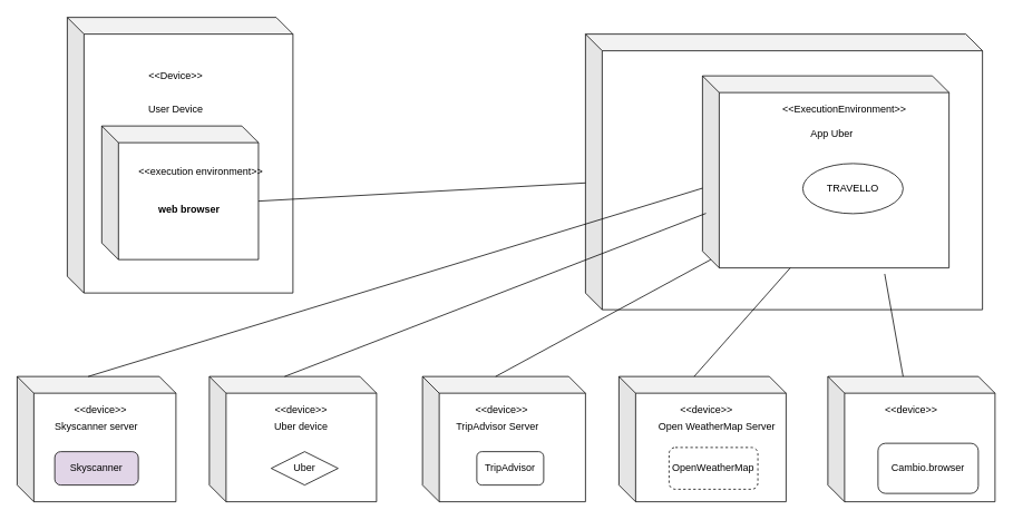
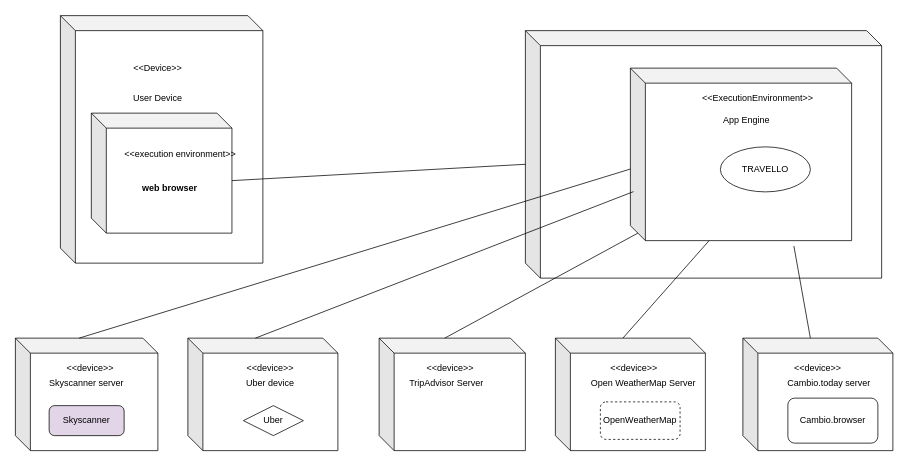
- <mxCell id="16" value="App Uber" style="text;html=1;strokeColor=none;fillColor=none;align=center;verticalAlign=middle;whiteSpace=wrap;rounded=0;" vertex="1" parent="1"><mxGeometry x="960" y="150" width="70" height="20" as="geometry" /></mxCell>
+ <mxCell id="16" value="App Engine" style="text;html=1;strokeColor=none;fillColor=none;align=center;verticalAlign=middle;whiteSpace=wrap;rounded=0;" vertex="1" parent="1"><mxGeometry x="960" y="150" width="70" height="20" as="geometry" /></mxCell>
+ <mxCell id="38" value="Cambio.today server" style="text;html=1;strokeColor=none;fillColor=none;align=center;verticalAlign=middle;whiteSpace=wrap;rounded=0;" vertex="1" parent="1"><mxGeometry x="1040" y="500" width="130" height="20" as="geometry" /></mxCell>
- <mxCell id="13" value="TripAdvisor" style="rounded=1;whiteSpace=wrap;html=1;gradientColor=#ffffff;" vertex="1" parent="1"><mxGeometry x="570" y="540" width="80" height="40" as="geometry" /></mxCell>
